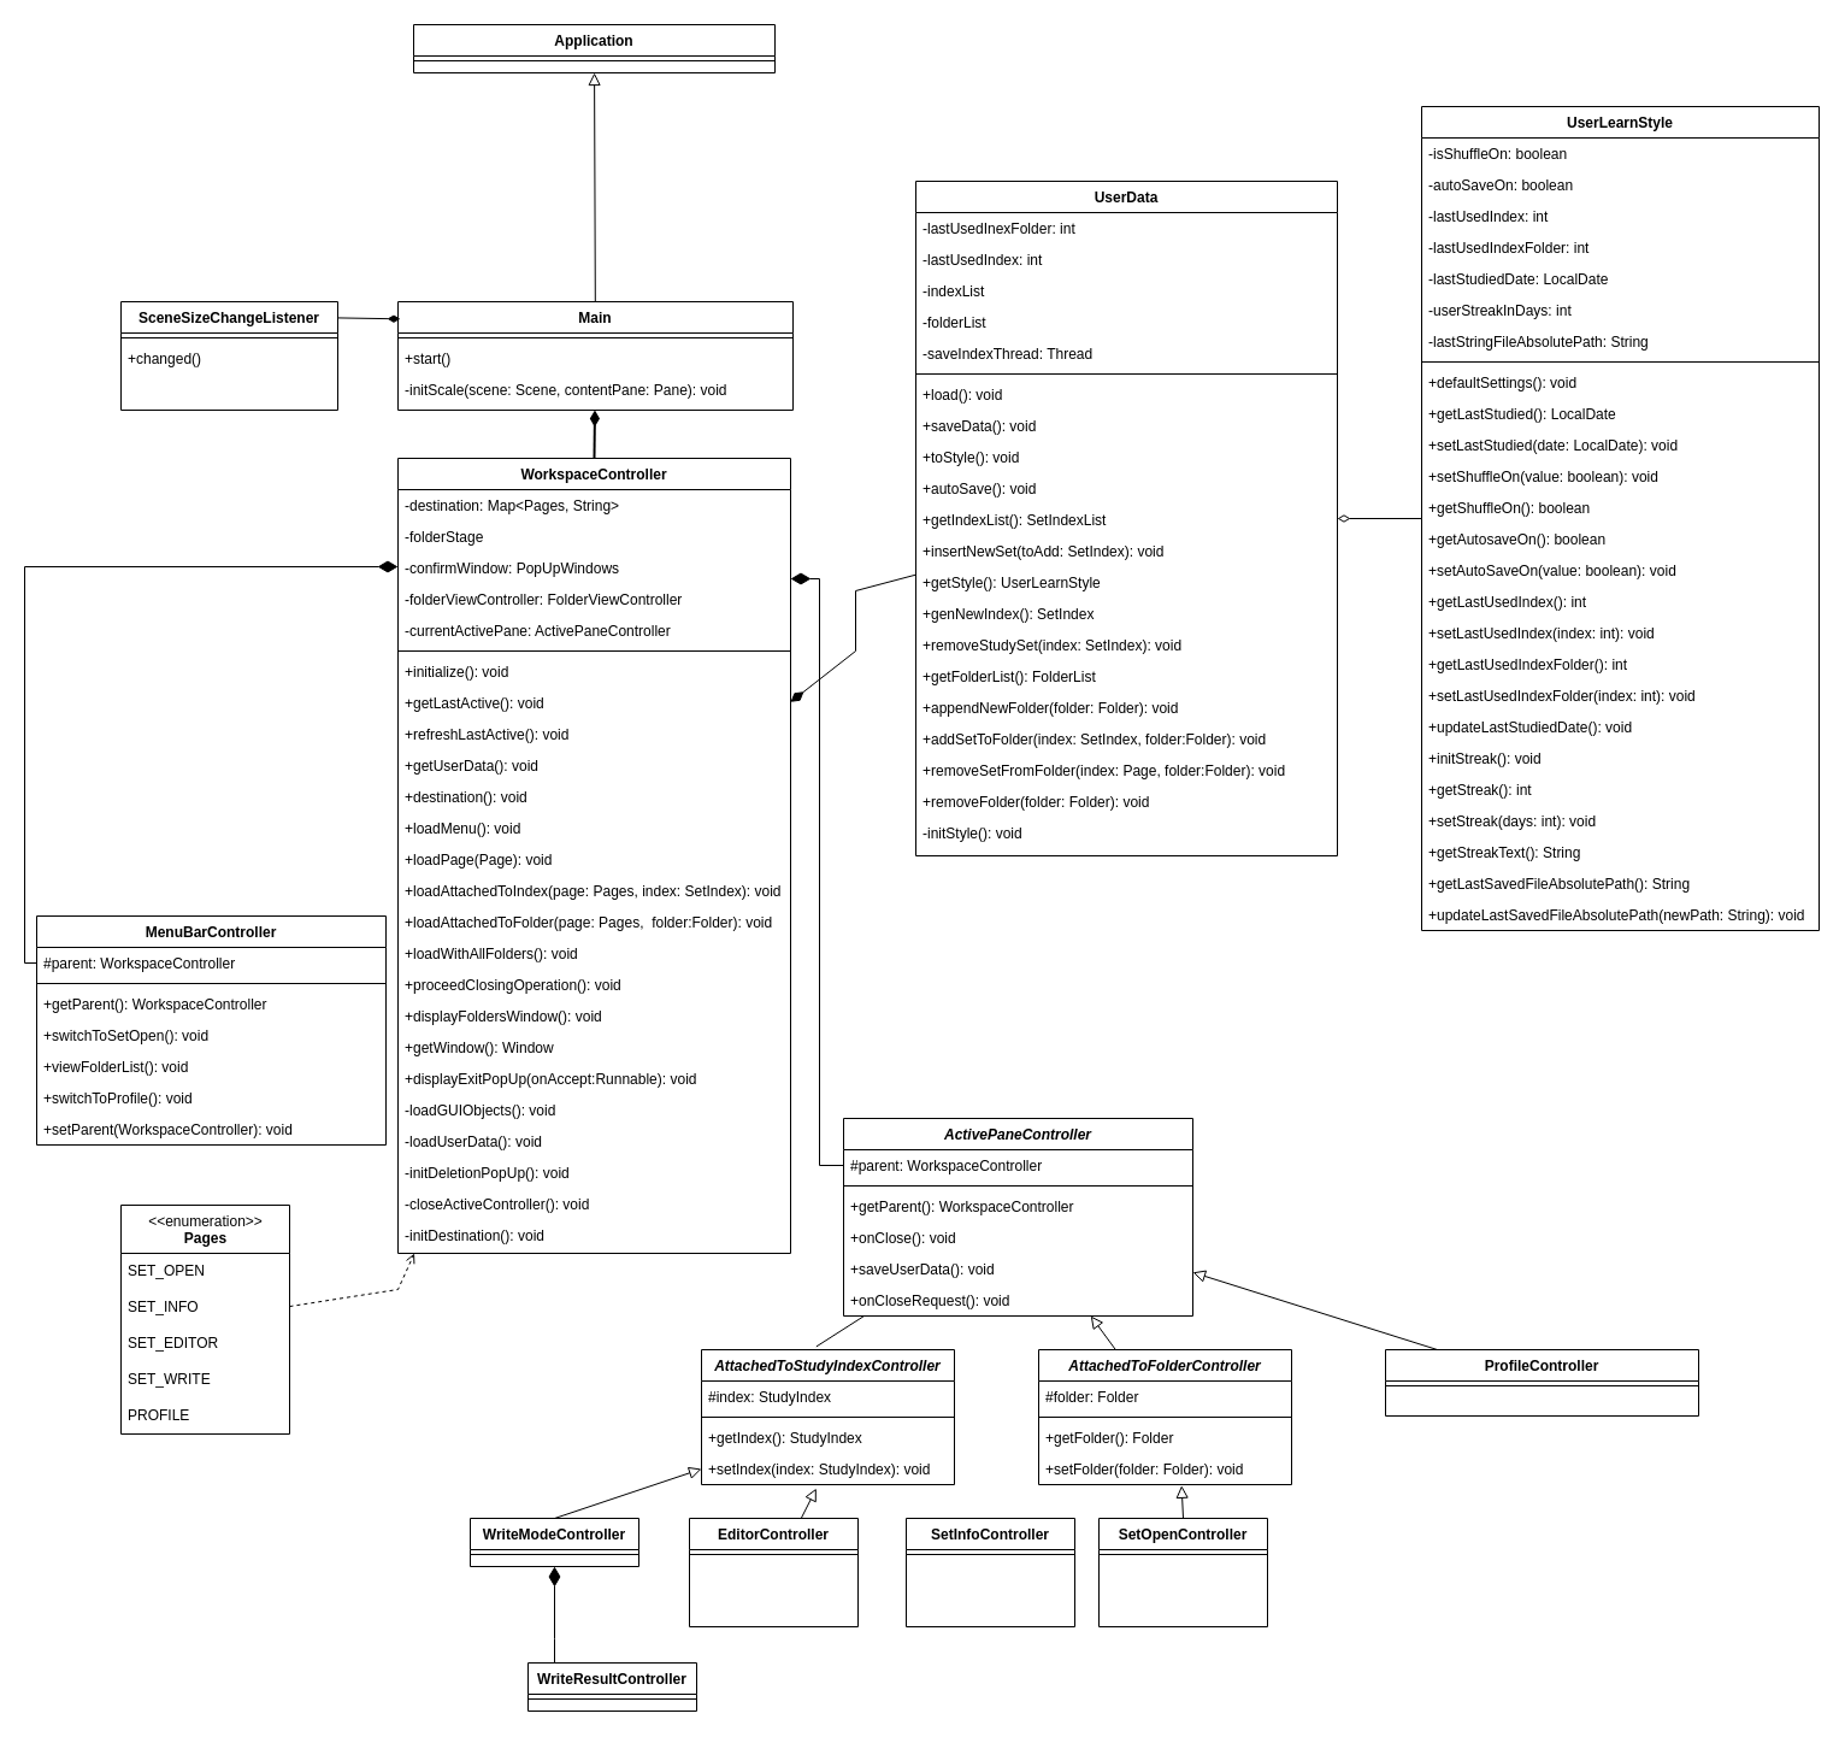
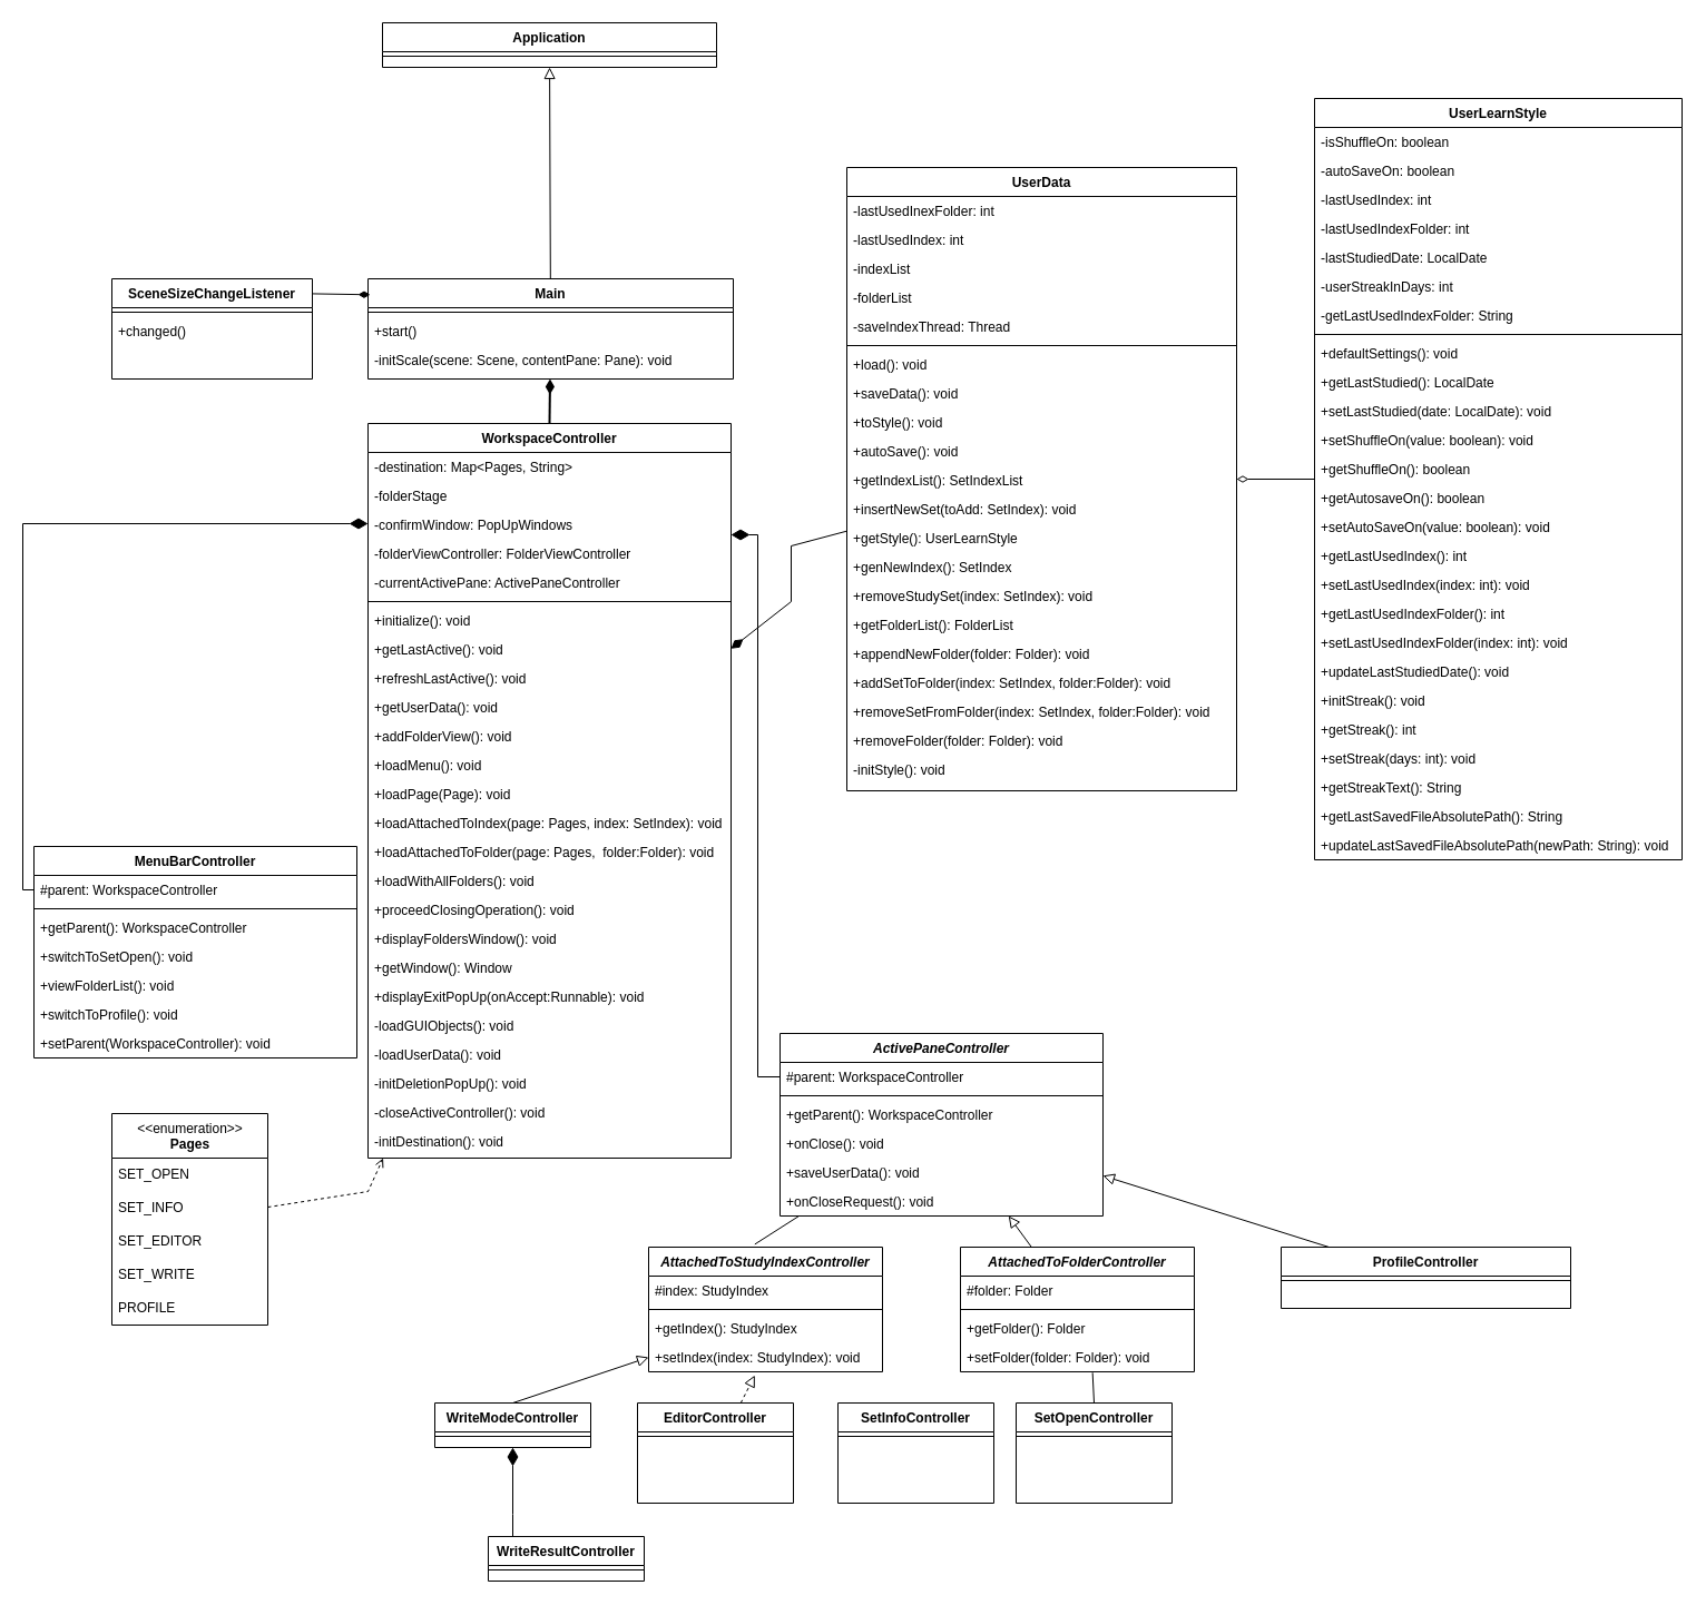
- <mxCell id="114" value="-lastStringFileAbsolutePath: String" style="text;align=left;verticalAlign=top;spacingLeft=4;spacingRight=4;overflow=hidden;rotatable=0;points=[[0,0.5],[1,0.5]];portConstraint=eastwest;rounded=0;shadow=0;html=0;" parent="107" vertex="1"><mxGeometry y="182" width="330" height="26" as="geometry" /></mxCell>
+ <mxCell id="114" value="-getLastUsedIndexFolder: String" style="text;align=left;verticalAlign=top;spacingLeft=4;spacingRight=4;overflow=hidden;rotatable=0;points=[[0,0.5],[1,0.5]];portConstraint=eastwest;rounded=0;shadow=0;html=0;" parent="107" vertex="1"><mxGeometry y="182" width="330" height="26" as="geometry" /></mxCell>
- <mxCell id="103" value="+removeSetFromFolder(index: Page, folder:Folder): void" style="text;align=left;verticalAlign=top;spacingLeft=4;spacingRight=4;overflow=hidden;rotatable=0;points=[[0,0.5],[1,0.5]];portConstraint=eastwest;" parent="84" vertex="1"><mxGeometry y="476" width="350" height="26" as="geometry" /></mxCell>
+ <mxCell id="103" value="+removeSetFromFolder(index: SetIndex, folder:Folder): void" style="text;align=left;verticalAlign=top;spacingLeft=4;spacingRight=4;overflow=hidden;rotatable=0;points=[[0,0.5],[1,0.5]];portConstraint=eastwest;" parent="84" vertex="1"><mxGeometry y="476" width="350" height="26" as="geometry" /></mxCell>
- <mxCell id="13" value="+destination(): void" style="text;align=left;verticalAlign=top;spacingLeft=4;spacingRight=4;overflow=hidden;rotatable=0;points=[[0,0.5],[1,0.5]];portConstraint=eastwest;" parent="2" vertex="1"><mxGeometry y="268" width="326" height="26" as="geometry" /></mxCell>
+ <mxCell id="13" value="+addFolderView(): void" style="text;align=left;verticalAlign=top;spacingLeft=4;spacingRight=4;overflow=hidden;rotatable=0;points=[[0,0.5],[1,0.5]];portConstraint=eastwest;" parent="2" vertex="1"><mxGeometry y="268" width="326" height="26" as="geometry" /></mxCell>
- <mxCell id="67" value="" style="endArrow=block;html=1;rounded=0;align=center;verticalAlign=bottom;endFill=0;labelBackgroundColor=none;endSize=8;exitX=0.5;exitY=0;exitDx=0;exitDy=0;entryX=0.565;entryY=1.031;entryDx=0;entryDy=0;entryPerimeter=0;" parent="1" source="65" target="55" edge="1"><mxGeometry relative="1" as="geometry"><mxPoint x="745.837" y="1270" as="sourcePoint" /><mxPoint x="729.558" y="1242" as="targetPoint" /></mxGeometry></mxCell>
+ <mxCell id="67" value="" style="endArrow=none;html=1;rounded=0;align=center;verticalAlign=bottom;endFill=0;labelBackgroundColor=none;endSize=8;exitX=0.5;exitY=0;exitDx=0;exitDy=0;entryX=0.565;entryY=1.031;entryDx=0;entryDy=0;entryPerimeter=0;" parent="1" source="65" target="55" edge="1"><mxGeometry relative="1" as="geometry"><mxPoint x="745.837" y="1270" as="sourcePoint" /><mxPoint x="729.558" y="1242" as="targetPoint" /></mxGeometry></mxCell>
- <mxCell id="63" value="" style="endArrow=block;html=1;rounded=0;align=center;verticalAlign=bottom;endFill=0;labelBackgroundColor=none;endSize=8;entryX=0.454;entryY=1.122;entryDx=0;entryDy=0;entryPerimeter=0;" parent="1" source="57" target="50" edge="1"><mxGeometry relative="1" as="geometry"><mxPoint x="425.28" y="1343.714" as="sourcePoint" /><mxPoint x="494.717" y="1266.29" as="targetPoint" /></mxGeometry></mxCell>
+ <mxCell id="63" value="" style="endArrow=block;html=1;rounded=0;align=center;verticalAlign=bottom;endFill=0;labelBackgroundColor=none;endSize=8;entryX=0.454;entryY=1.122;entryDx=0;entryDy=0;entryPerimeter=0;dashed=1;" parent="1" source="57" target="50" edge="1"><mxGeometry relative="1" as="geometry"><mxPoint x="425.28" y="1343.714" as="sourcePoint" /><mxPoint x="494.717" y="1266.29" as="targetPoint" /></mxGeometry></mxCell>
